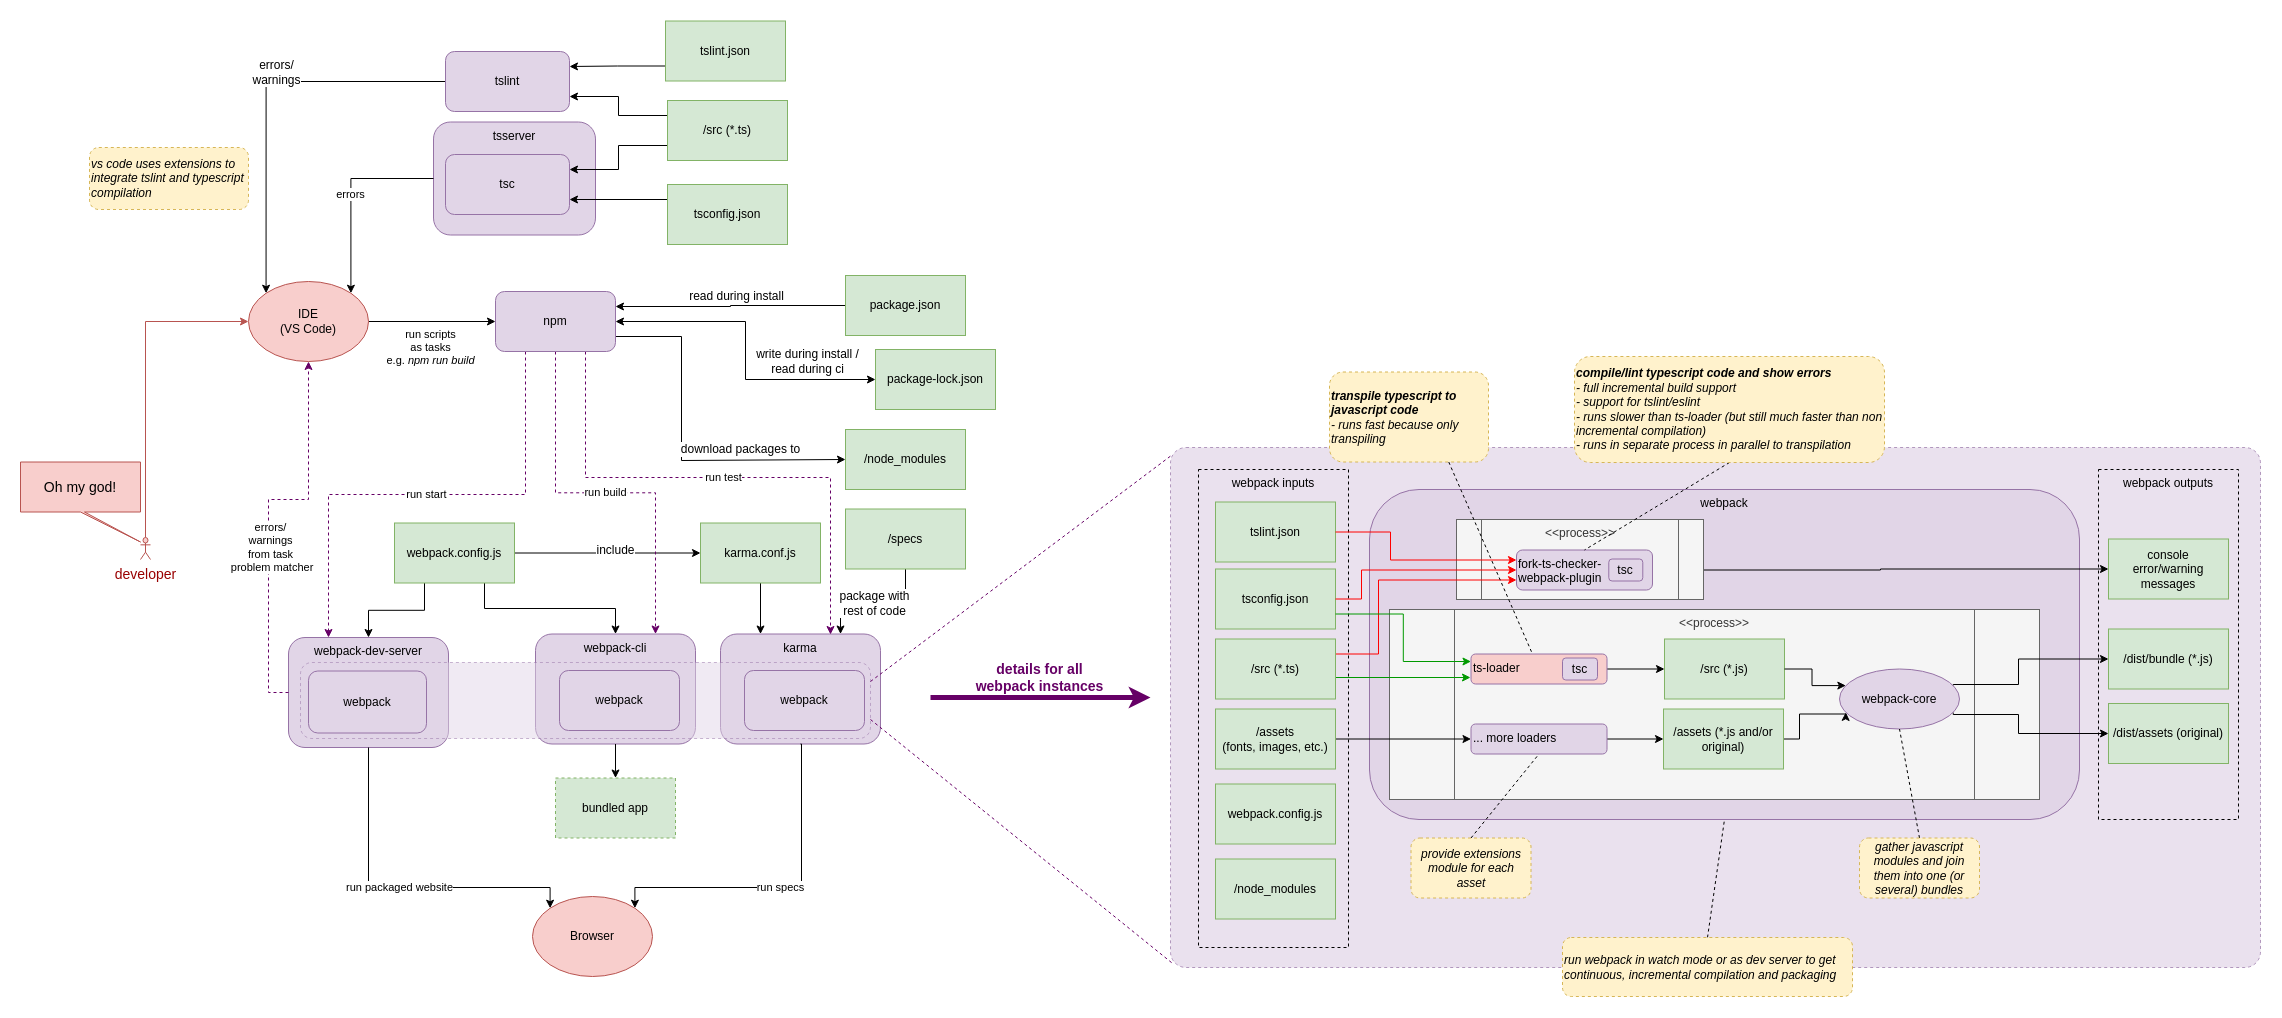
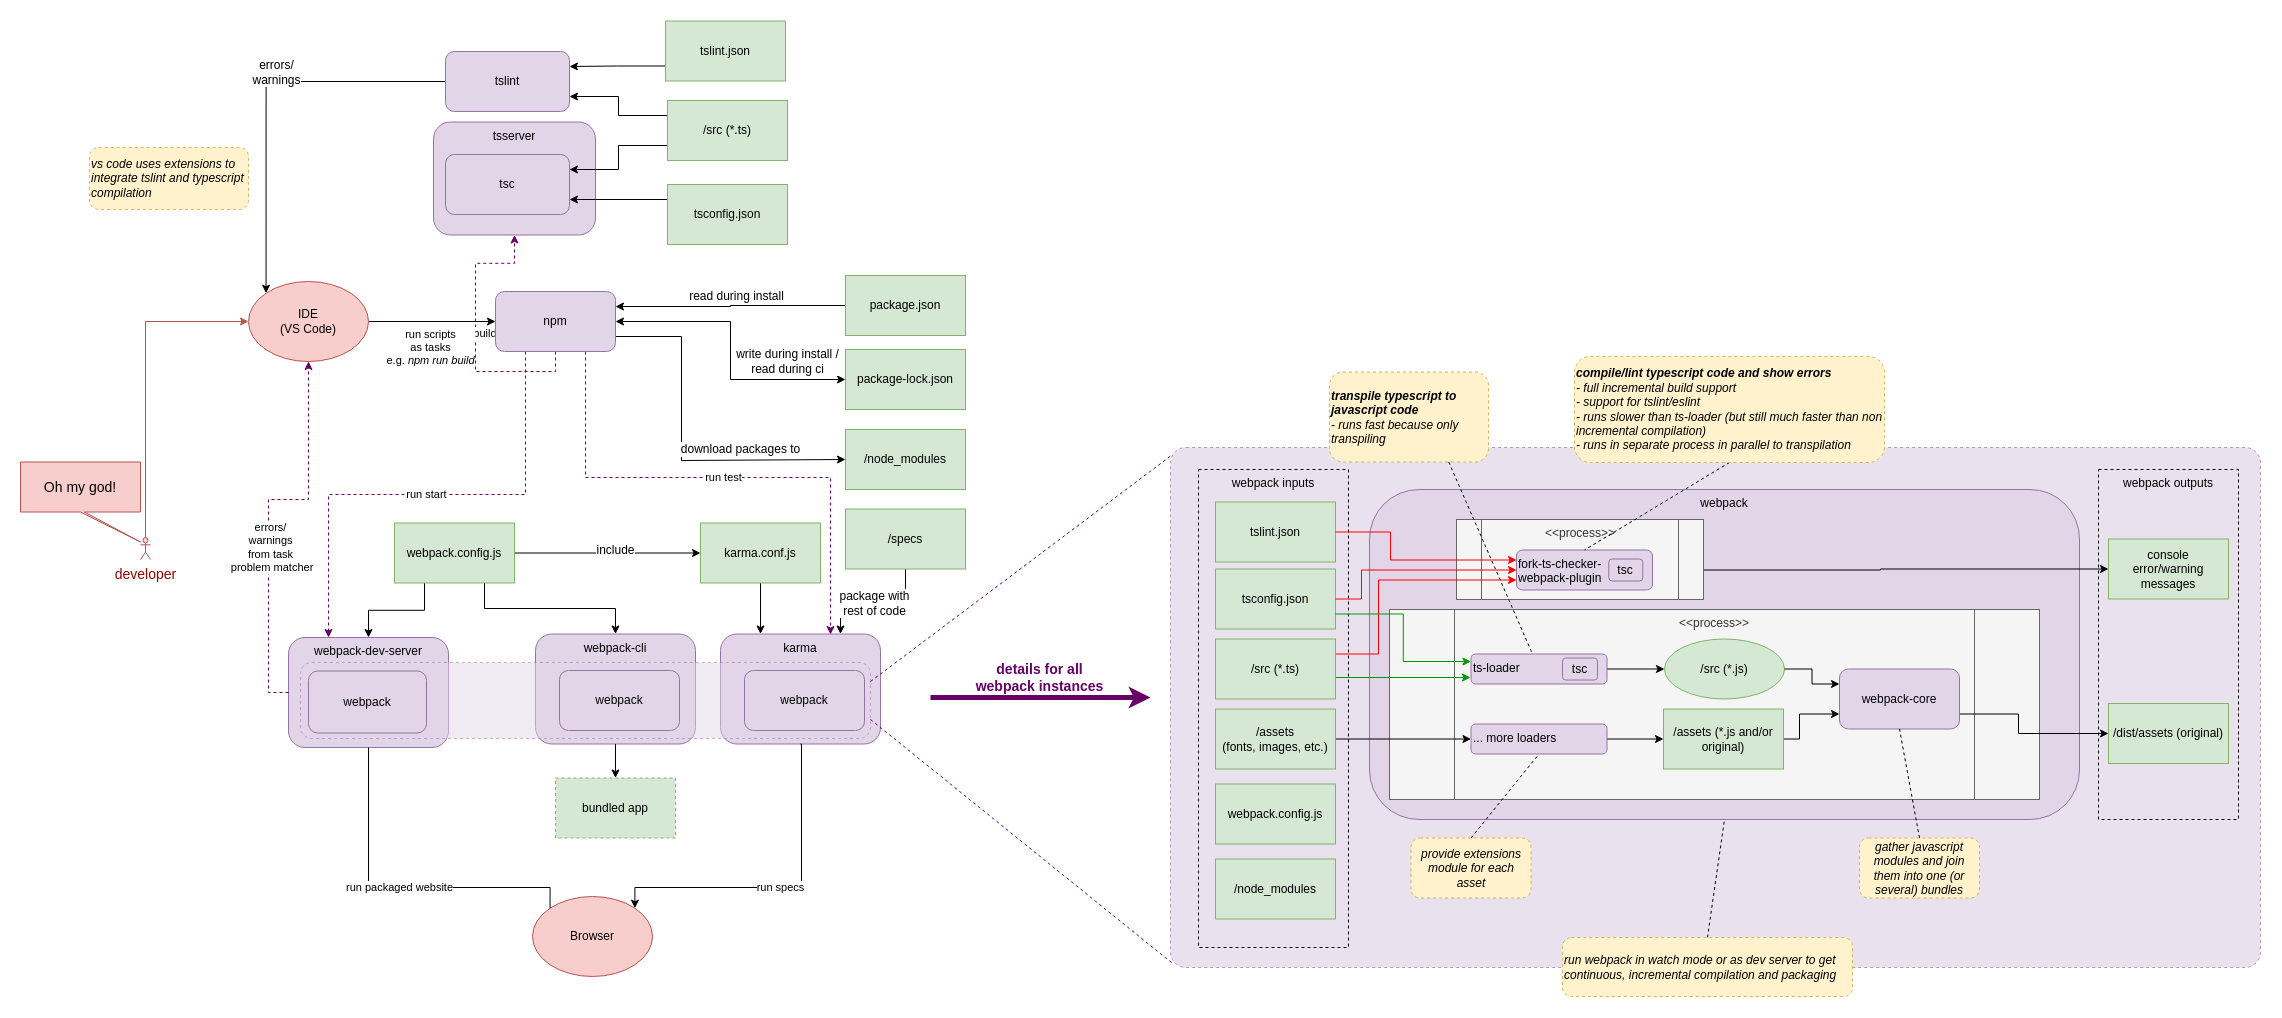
- <mxCell id="38" value="errors" style="edgeStyle=orthogonalEdgeStyle;rounded=0;orthogonalLoop=1;jettySize=auto;html=1;exitX=0;exitY=0.5;exitDx=0;exitDy=0;entryX=1;entryY=0;entryDx=0;entryDy=0;" parent="1" source="13" target="46" edge="1"><mxGeometry relative="1" as="geometry" /></mxCell>
- <mxCell id="29" value="package-lock.json" style="rounded=0;whiteSpace=wrap;html=1;fillColor=#d5e8d4;strokeColor=#82b366;" parent="1" vertex="1"><mxGeometry x="875" y="349" width="120" height="60" as="geometry" /></mxCell>
+ <mxCell id="29" value="package-lock.json" style="rounded=0;whiteSpace=wrap;html=1;fillColor=#d5e8d4;strokeColor=#82b366;" parent="1" vertex="1"><mxGeometry x="845" y="349" width="120" height="60" as="geometry" /></mxCell>
- <mxCell id="43" value="run build" style="edgeStyle=orthogonalEdgeStyle;rounded=0;orthogonalLoop=1;jettySize=auto;html=1;exitX=0.5;exitY=1;exitDx=0;exitDy=0;entryX=0.75;entryY=0;entryDx=0;entryDy=0;startArrow=none;startFill=0;endArrow=classic;endFill=1;strokeColor=#660066;dashed=1;" parent="1" source="44" target="3" edge="1"><mxGeometry relative="1" as="geometry" /></mxCell>
+ <mxCell id="43" value="run build" style="edgeStyle=orthogonalEdgeStyle;rounded=0;orthogonalLoop=1;jettySize=auto;html=1;exitX=0.5;exitY=1;exitDx=0;exitDy=0;startArrow=none;startFill=0;endArrow=classic;endFill=1;strokeColor=#660066;dashed=1;" parent="1" source="44" target="13" edge="1"><mxGeometry relative="1" as="geometry" /></mxCell>
- <mxCell id="71" value="/dist/bundle (*.js)" style="rounded=0;whiteSpace=wrap;html=1;align=center;fillColor=#d5e8d4;strokeColor=#82b366;" parent="1" vertex="1"><mxGeometry x="2108" y="628.5" width="120" height="60" as="geometry" /></mxCell>
- <mxCell id="73" value="ts-loader" style="rounded=1;whiteSpace=wrap;html=1;verticalAlign=top;align=left;fillColor=#f8cecc;strokeColor=#9673a6;" parent="1" vertex="1"><mxGeometry x="1470.5" y="653.5" width="136" height="30" as="geometry" /></mxCell>
+ <mxCell id="73" value="ts-loader" style="rounded=1;whiteSpace=wrap;html=1;verticalAlign=top;align=left;fillColor=#e1d5e7;strokeColor=#9673a6;" parent="1" vertex="1"><mxGeometry x="1470.5" y="653.5" width="136" height="30" as="geometry" /></mxCell>
- <mxCell id="62" value="/src (*.js)" style="rounded=0;whiteSpace=wrap;html=1;align=center;fillColor=#d5e8d4;strokeColor=#82b366;" parent="1" vertex="1"><mxGeometry x="1664" y="638.5" width="120" height="60" as="geometry" /></mxCell>
+ <mxCell id="62" value="/src (*.js)" style="ellipse;whiteSpace=wrap;html=1;align=center;fillColor=#d5e8d4;strokeColor=#82b366;" parent="1" vertex="1"><mxGeometry x="1664" y="638.5" width="120" height="60" as="geometry" /></mxCell>
- <mxCell id="65" style="edgeStyle=orthogonalEdgeStyle;rounded=0;orthogonalLoop=1;jettySize=auto;html=1;exitX=1;exitY=0.25;exitDx=0;exitDy=0;entryX=0;entryY=0.5;entryDx=0;entryDy=0;startArrow=none;startFill=0;" parent="1" source="67" target="71" edge="1"><mxGeometry relative="1" as="geometry"><Array as="points"><mxPoint x="2018" y="684" /><mxPoint x="2018" y="659" /></Array></mxGeometry></mxCell>
- <mxCell id="67" value="webpack-core" style="ellipse;whiteSpace=wrap;html=1;align=center;fillColor=#e1d5e7;strokeColor=#9673a6;" parent="1" vertex="1"><mxGeometry x="1839" y="668.5" width="120" height="60" as="geometry" /></mxCell>
+ <mxCell id="67" value="webpack-core" style="rounded=1;whiteSpace=wrap;html=1;align=center;fillColor=#e1d5e7;strokeColor=#9673a6;" parent="1" vertex="1"><mxGeometry x="1839" y="668.5" width="120" height="60" as="geometry" /></mxCell>
- <mxCell id="55" value="run packaged website" style="edgeStyle=orthogonalEdgeStyle;rounded=0;orthogonalLoop=1;jettySize=auto;html=1;exitX=0.5;exitY=1;exitDx=0;exitDy=0;entryX=0;entryY=0;entryDx=0;entryDy=0;startArrow=none;startFill=0;" parent="1" source="4" target="47" edge="1"><mxGeometry relative="1" as="geometry"><Array as="points"><mxPoint x="368" y="887" /><mxPoint x="549" y="887" /></Array></mxGeometry></mxCell>
+ <mxCell id="55" value="run packaged website" style="edgeStyle=orthogonalEdgeStyle;rounded=0;orthogonalLoop=1;jettySize=auto;html=1;exitX=0.5;exitY=1;exitDx=0;exitDy=0;entryX=0;entryY=0;entryDx=0;entryDy=0;startArrow=none;startFill=0;endArrow=none;" parent="1" source="4" target="47" edge="1"><mxGeometry relative="1" as="geometry"><Array as="points"><mxPoint x="368" y="887" /><mxPoint x="549" y="887" /></Array></mxGeometry></mxCell>
